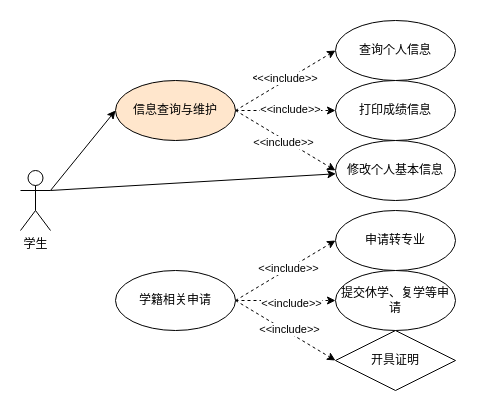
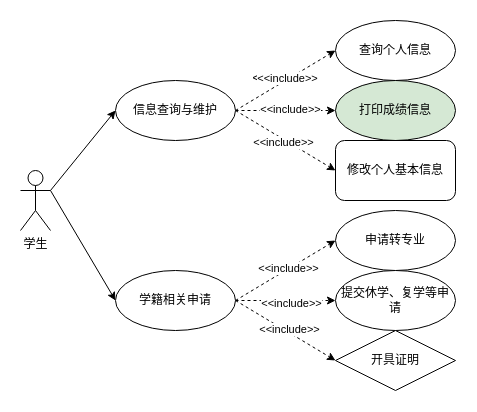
- <mxCell id="15" value="信息查询与维护" style="ellipse;whiteSpace=wrap;html=1;fillColor=#ffe6cc;" parent="1" vertex="1"><mxGeometry x="115" y="80" width="120" height="60" as="geometry" /></mxCell>
+ <mxCell id="15" value="信息查询与维护" style="ellipse;whiteSpace=wrap;html=1;" parent="1" vertex="1"><mxGeometry x="115" y="80" width="120" height="60" as="geometry" /></mxCell>
- <mxCell id="16" value="打印成绩信息" style="ellipse;whiteSpace=wrap;html=1;" parent="1" vertex="1"><mxGeometry x="335" y="80" width="120" height="60" as="geometry" /></mxCell>
+ <mxCell id="16" value="打印成绩信息" style="ellipse;whiteSpace=wrap;html=1;fillColor=#d5e8d4;" parent="1" vertex="1"><mxGeometry x="335" y="80" width="120" height="60" as="geometry" /></mxCell>
- <mxCell id="25" value="&lt;div&gt;&lt;span style=&quot;background-color: initial;&quot;&gt;修改个人基本信息&lt;/span&gt;&lt;br&gt;&lt;/div&gt;" style="ellipse;whiteSpace=wrap;html=1;" parent="1" vertex="1"><mxGeometry x="335" y="140" width="120" height="60" as="geometry" /></mxCell>
+ <mxCell id="25" value="&lt;div&gt;&lt;span style=&quot;background-color: initial;&quot;&gt;修改个人基本信息&lt;/span&gt;&lt;br&gt;&lt;/div&gt;" style="whiteSpace=wrap;html=1;rounded=1;" parent="1" vertex="1"><mxGeometry x="335" y="140" width="120" height="60" as="geometry" /></mxCell>
- <mxCell id="3" style="rounded=0;orthogonalLoop=1;jettySize=auto;html=1;exitX=1;exitY=0.333;exitDx=0;exitDy=0;exitPerimeter=0;" parent="1" source="5" target="25" edge="1"><mxGeometry relative="1" as="geometry" /></mxCell>
+ <mxCell id="3" style="rounded=0;orthogonalLoop=1;jettySize=auto;html=1;exitX=1;exitY=0.333;exitDx=0;exitDy=0;exitPerimeter=0;entryX=0;entryY=0.5;entryDx=0;entryDy=0;" parent="1" source="5" target="23" edge="1"><mxGeometry relative="1" as="geometry" /></mxCell>
